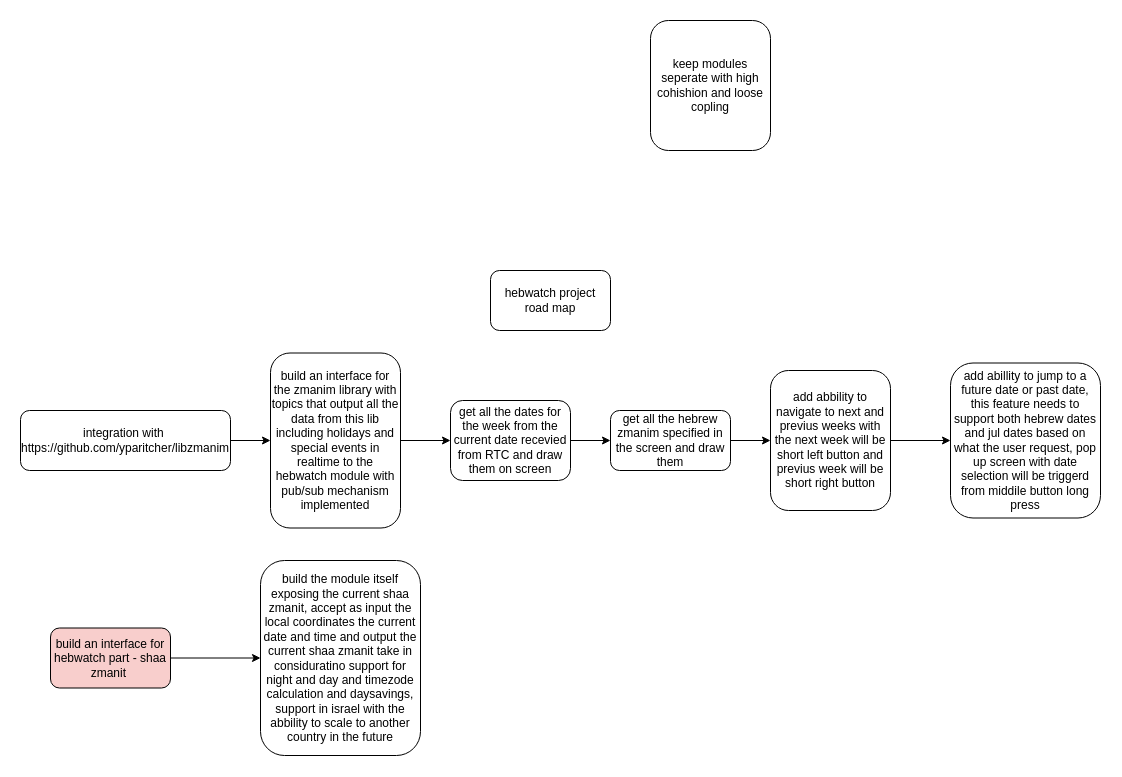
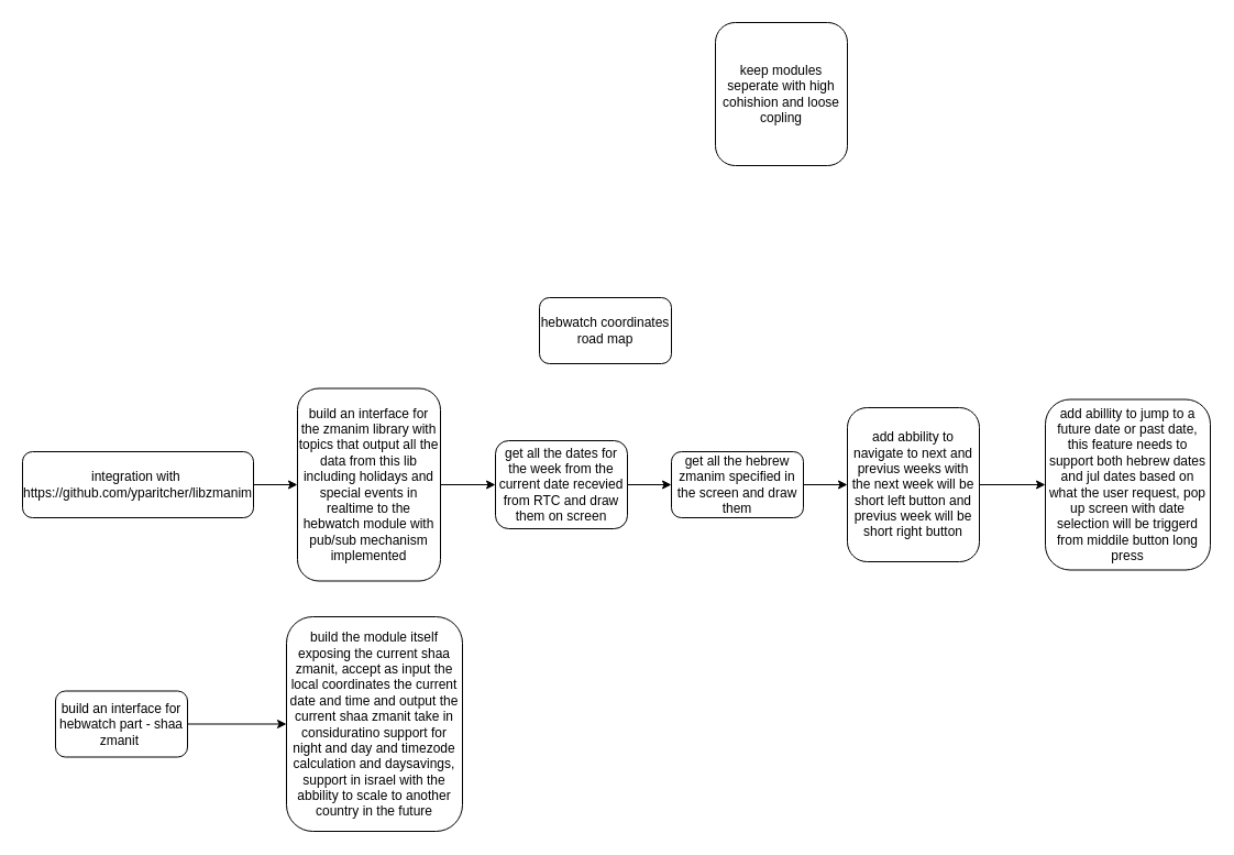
- <mxCell id="2" value="hebwatch project road map" style="rounded=1;whiteSpace=wrap;html=1;" vertex="1" parent="1"><mxGeometry x="490" y="270" width="120" height="60" as="geometry" /></mxCell>
+ <mxCell id="2" value="hebwatch coordinates road map" style="rounded=1;whiteSpace=wrap;html=1;" vertex="1" parent="1"><mxGeometry x="490" y="270" width="120" height="60" as="geometry" /></mxCell>
- <mxCell id="13" value="build an interface for hebwatch part - shaa zmanit&amp;nbsp;" style="whiteSpace=wrap;html=1;rounded=1;fillColor=#f8cecc;" vertex="1" parent="1"><mxGeometry x="50" y="627.5" width="120" height="60" as="geometry" /></mxCell>
+ <mxCell id="13" value="build an interface for hebwatch part - shaa zmanit&amp;nbsp;" style="whiteSpace=wrap;html=1;rounded=1;" vertex="1" parent="1"><mxGeometry x="50" y="627.5" width="120" height="60" as="geometry" /></mxCell>
